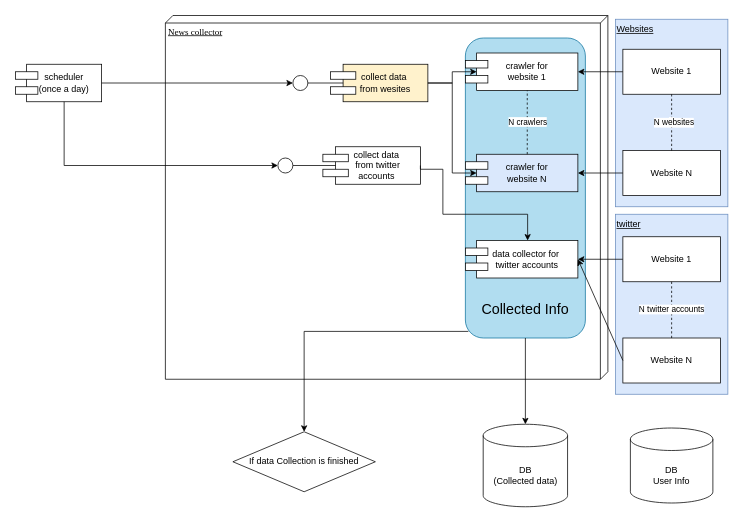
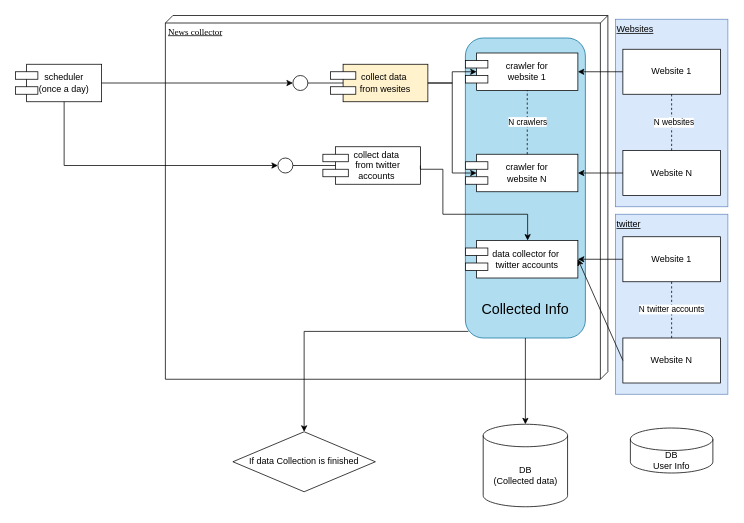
- <mxCell id="27" value="crawler&lt;span style=&quot;background-color: initial;&quot;&gt;&amp;nbsp;for&lt;/span&gt;&lt;div&gt;&lt;div&gt;website N&lt;/div&gt;&lt;/div&gt;" style="rounded=0;whiteSpace=wrap;html=1;fillColor=#dae8fc;" vertex="1" parent="26"><mxGeometry x="15" width="135" height="50" as="geometry" /></mxCell>
+ <mxCell id="27" value="crawler&lt;span style=&quot;background-color: initial;&quot;&gt;&amp;nbsp;for&lt;/span&gt;&lt;div&gt;&lt;div&gt;website N&lt;/div&gt;&lt;/div&gt;" style="rounded=0;whiteSpace=wrap;html=1;" vertex="1" parent="26"><mxGeometry x="15" width="135" height="50" as="geometry" /></mxCell>
- <mxCell id="4" value="DB&lt;div&gt;User Info&lt;/div&gt;" style="shape=cylinder3;whiteSpace=wrap;html=1;boundedLbl=1;backgroundOutline=1;size=15;" vertex="1" parent="1"><mxGeometry x="840" y="570" width="110" height="100" as="geometry" /></mxCell>
+ <mxCell id="4" value="DB&lt;div&gt;User Info&lt;/div&gt;" style="shape=cylinder3;whiteSpace=wrap;html=1;boundedLbl=1;backgroundOutline=1;size=15;" vertex="1" parent="1"><mxGeometry x="840" y="570" width="110" height="60" as="geometry" /></mxCell>
